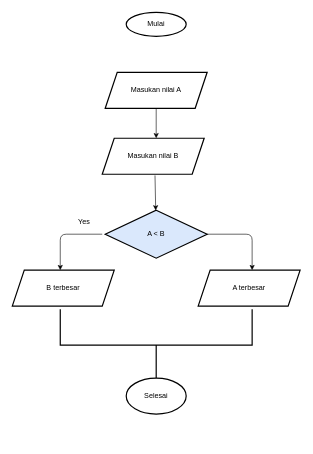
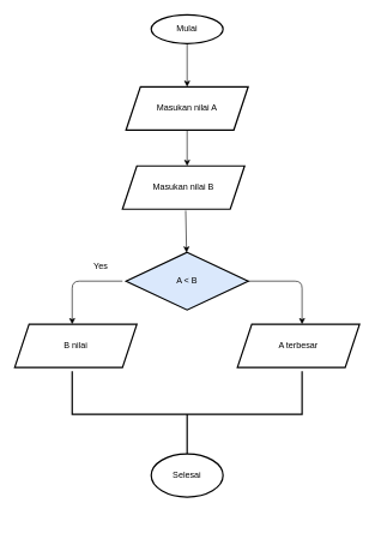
+ <mxCell id="2" value="" style="edgeStyle=none;rounded=1;sketch=0;orthogonalLoop=1;jettySize=auto;html=1;" edge="1" parent="1" source="3" target="5"><mxGeometry relative="1" as="geometry" /></mxCell>
- <mxCell id="12" value="B terbesar" style="shape=parallelogram;perimeter=parallelogramPerimeter;whiteSpace=wrap;html=1;fixedSize=1;rounded=0;strokeWidth=2;sketch=0;" vertex="1" parent="1"><mxGeometry x="20" y="450" width="170" height="60" as="geometry" /></mxCell>
+ <mxCell id="12" value="B nilai" style="shape=parallelogram;perimeter=parallelogramPerimeter;whiteSpace=wrap;html=1;fixedSize=1;rounded=0;strokeWidth=2;sketch=0;" vertex="1" parent="1"><mxGeometry x="20" y="450" width="170" height="60" as="geometry" /></mxCell>
